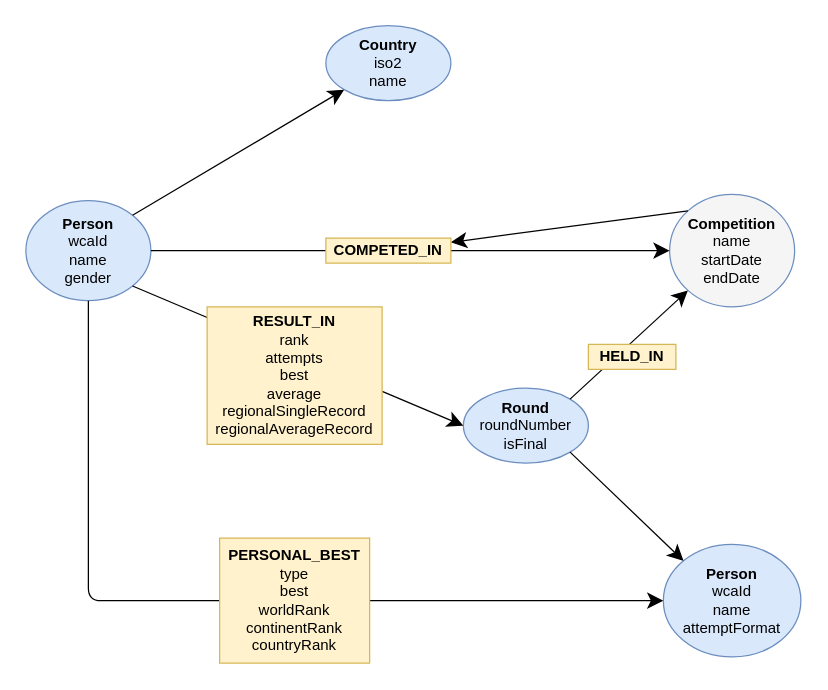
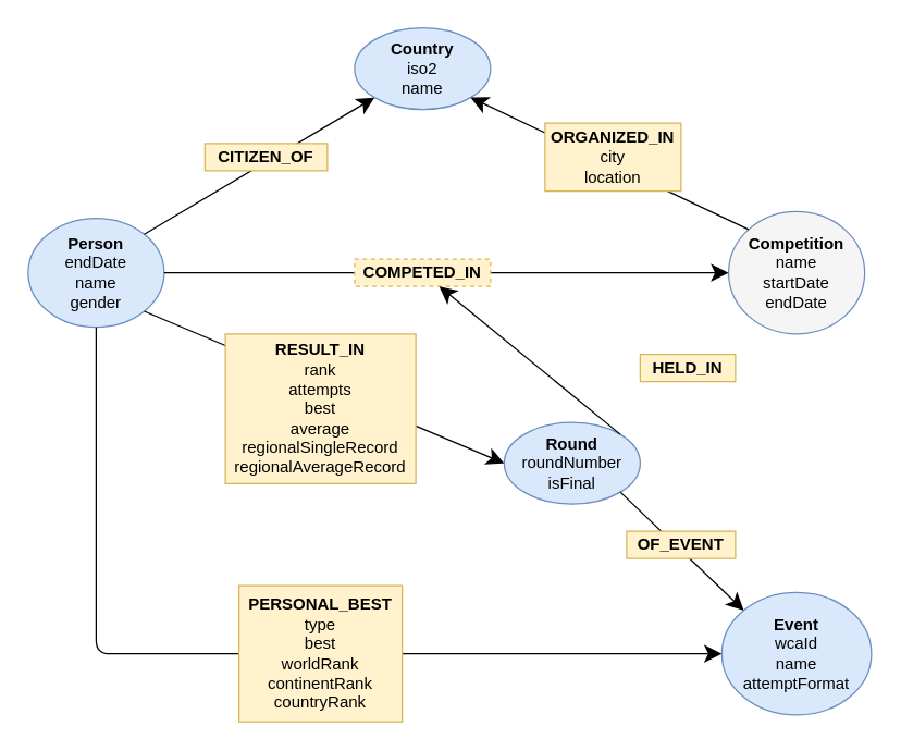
+ <mxCell id="5" value="&lt;b&gt;CITIZEN_OF&lt;/b&gt;" style="rounded=0;whiteSpace=wrap;html=1;fillColor=#fff2cc;strokeColor=#d6b656;" parent="1" vertex="1"><mxGeometry x="150" y="105" width="90" height="20" as="geometry" /></mxCell>
+ <mxCell id="8" value="&lt;b&gt;ORGANIZED_IN&lt;/b&gt;&lt;br&gt;city&lt;br&gt;location" style="rounded=0;whiteSpace=wrap;html=1;align=center;fillColor=#fff2cc;strokeColor=#d6b656;" parent="1" vertex="1"><mxGeometry x="400" y="90" width="100" height="50" as="geometry" /></mxCell>
- <mxCell id="7" value="" style="endArrow=classic;html=1;exitX=0;exitY=0;exitDx=0;exitDy=0;endSize=10;startSize=10;" parent="1" source="6" target="10" edge="1"><mxGeometry width="50" height="50" relative="1" as="geometry"><mxPoint x="330" y="280" as="sourcePoint" /><mxPoint x="380" y="230" as="targetPoint" /></mxGeometry></mxCell>
+ <mxCell id="7" value="" style="endArrow=classic;html=1;exitX=0;exitY=0;exitDx=0;exitDy=0;entryX=1;entryY=1;entryDx=0;entryDy=0;endSize=10;startSize=10;" parent="1" source="6" target="3" edge="1"><mxGeometry width="50" height="50" relative="1" as="geometry"><mxPoint x="330" y="280" as="sourcePoint" /><mxPoint x="380" y="230" as="targetPoint" /></mxGeometry></mxCell>
- <mxCell id="2" value="&lt;b&gt;Person&lt;br&gt;&lt;/b&gt;wcaId&lt;br&gt;name&lt;br&gt;gender" style="ellipse;whiteSpace=wrap;html=1;align=center;newEdgeStyle={&quot;edgeStyle&quot;:&quot;entityRelationEdgeStyle&quot;,&quot;startArrow&quot;:&quot;none&quot;,&quot;endArrow&quot;:&quot;none&quot;,&quot;segment&quot;:10,&quot;curved&quot;:1};treeFolding=1;treeMoving=1;fillColor=#dae8fc;strokeColor=#6c8ebf;" parent="1" vertex="1"><mxGeometry x="20" y="160" width="100" height="80" as="geometry" /></mxCell>
+ <mxCell id="2" value="&lt;b&gt;Person&lt;br&gt;&lt;/b&gt;endDate&lt;br&gt;name&lt;br&gt;gender" style="ellipse;whiteSpace=wrap;html=1;align=center;newEdgeStyle={&quot;edgeStyle&quot;:&quot;entityRelationEdgeStyle&quot;,&quot;startArrow&quot;:&quot;none&quot;,&quot;endArrow&quot;:&quot;none&quot;,&quot;segment&quot;:10,&quot;curved&quot;:1};treeFolding=1;treeMoving=1;fillColor=#dae8fc;strokeColor=#6c8ebf;" parent="1" vertex="1"><mxGeometry x="20" y="160" width="100" height="80" as="geometry" /></mxCell>
- <mxCell id="10" value="&lt;b&gt;COMPETED_IN&lt;/b&gt;" style="rounded=0;whiteSpace=wrap;html=1;fillColor=#fff2cc;strokeColor=#d6b656;" parent="1" vertex="1"><mxGeometry x="260" y="190" width="100" height="20" as="geometry" /></mxCell>
+ <mxCell id="10" value="&lt;b&gt;COMPETED_IN&lt;/b&gt;" style="rounded=0;whiteSpace=wrap;html=1;fillColor=#fff2cc;strokeColor=#d6b656;dashed=1;" parent="1" vertex="1"><mxGeometry x="260" y="190" width="100" height="20" as="geometry" /></mxCell>
- <mxCell id="13" value="" style="endArrow=classic;html=1;exitX=1;exitY=0;exitDx=0;exitDy=0;entryX=0;entryY=1;entryDx=0;entryDy=0;endSize=10;startSize=10;" parent="1" source="11" target="6" edge="1"><mxGeometry width="50" height="50" relative="1" as="geometry"><mxPoint x="430" y="310" as="sourcePoint" /><mxPoint x="480" y="260" as="targetPoint" /></mxGeometry></mxCell>
+ <mxCell id="13" value="" style="endArrow=classic;html=1;exitX=1;exitY=0;exitDx=0;exitDy=0;endSize=10;startSize=10;" parent="1" source="11" target="10" edge="1"><mxGeometry width="50" height="50" relative="1" as="geometry"><mxPoint x="430" y="310" as="sourcePoint" /><mxPoint x="480" y="260" as="targetPoint" /></mxGeometry></mxCell>
- <mxCell id="18" value="&lt;b&gt;HELD_IN&lt;/b&gt;" style="rounded=0;whiteSpace=wrap;html=1;fillColor=#fff2cc;strokeColor=#d6b656;" parent="1" vertex="1"><mxGeometry x="470" y="275" width="70" height="20" as="geometry" /></mxCell>
+ <mxCell id="18" value="&lt;b&gt;HELD_IN&lt;/b&gt;" style="rounded=0;whiteSpace=wrap;html=1;fillColor=#fff2cc;strokeColor=#d6b656;" parent="1" vertex="1"><mxGeometry x="470" y="260" width="70" height="20" as="geometry" /></mxCell>
+ <mxCell id="19" value="&lt;b&gt;OF_EVENT&lt;/b&gt;" style="rounded=0;whiteSpace=wrap;html=1;fillColor=#fff2cc;strokeColor=#d6b656;" parent="1" vertex="1"><mxGeometry x="460" y="390" width="80" height="20" as="geometry" /></mxCell>
- <mxCell id="12" value="&lt;b&gt;Person&lt;/b&gt;&lt;br&gt;wcaId&lt;br&gt;name&lt;br&gt;attemptFormat" style="ellipse;whiteSpace=wrap;html=1;align=center;newEdgeStyle={&quot;edgeStyle&quot;:&quot;entityRelationEdgeStyle&quot;,&quot;startArrow&quot;:&quot;none&quot;,&quot;endArrow&quot;:&quot;none&quot;,&quot;segment&quot;:10,&quot;curved&quot;:1};treeFolding=1;treeMoving=1;fillColor=#dae8fc;strokeColor=#6c8ebf;" parent="1" vertex="1"><mxGeometry x="530" y="435" width="110" height="90" as="geometry" /></mxCell>
+ <mxCell id="12" value="&lt;b&gt;Event&lt;/b&gt;&lt;br&gt;wcaId&lt;br&gt;name&lt;br&gt;attemptFormat" style="ellipse;whiteSpace=wrap;html=1;align=center;newEdgeStyle={&quot;edgeStyle&quot;:&quot;entityRelationEdgeStyle&quot;,&quot;startArrow&quot;:&quot;none&quot;,&quot;endArrow&quot;:&quot;none&quot;,&quot;segment&quot;:10,&quot;curved&quot;:1};treeFolding=1;treeMoving=1;fillColor=#dae8fc;strokeColor=#6c8ebf;" parent="1" vertex="1"><mxGeometry x="530" y="435" width="110" height="90" as="geometry" /></mxCell>
